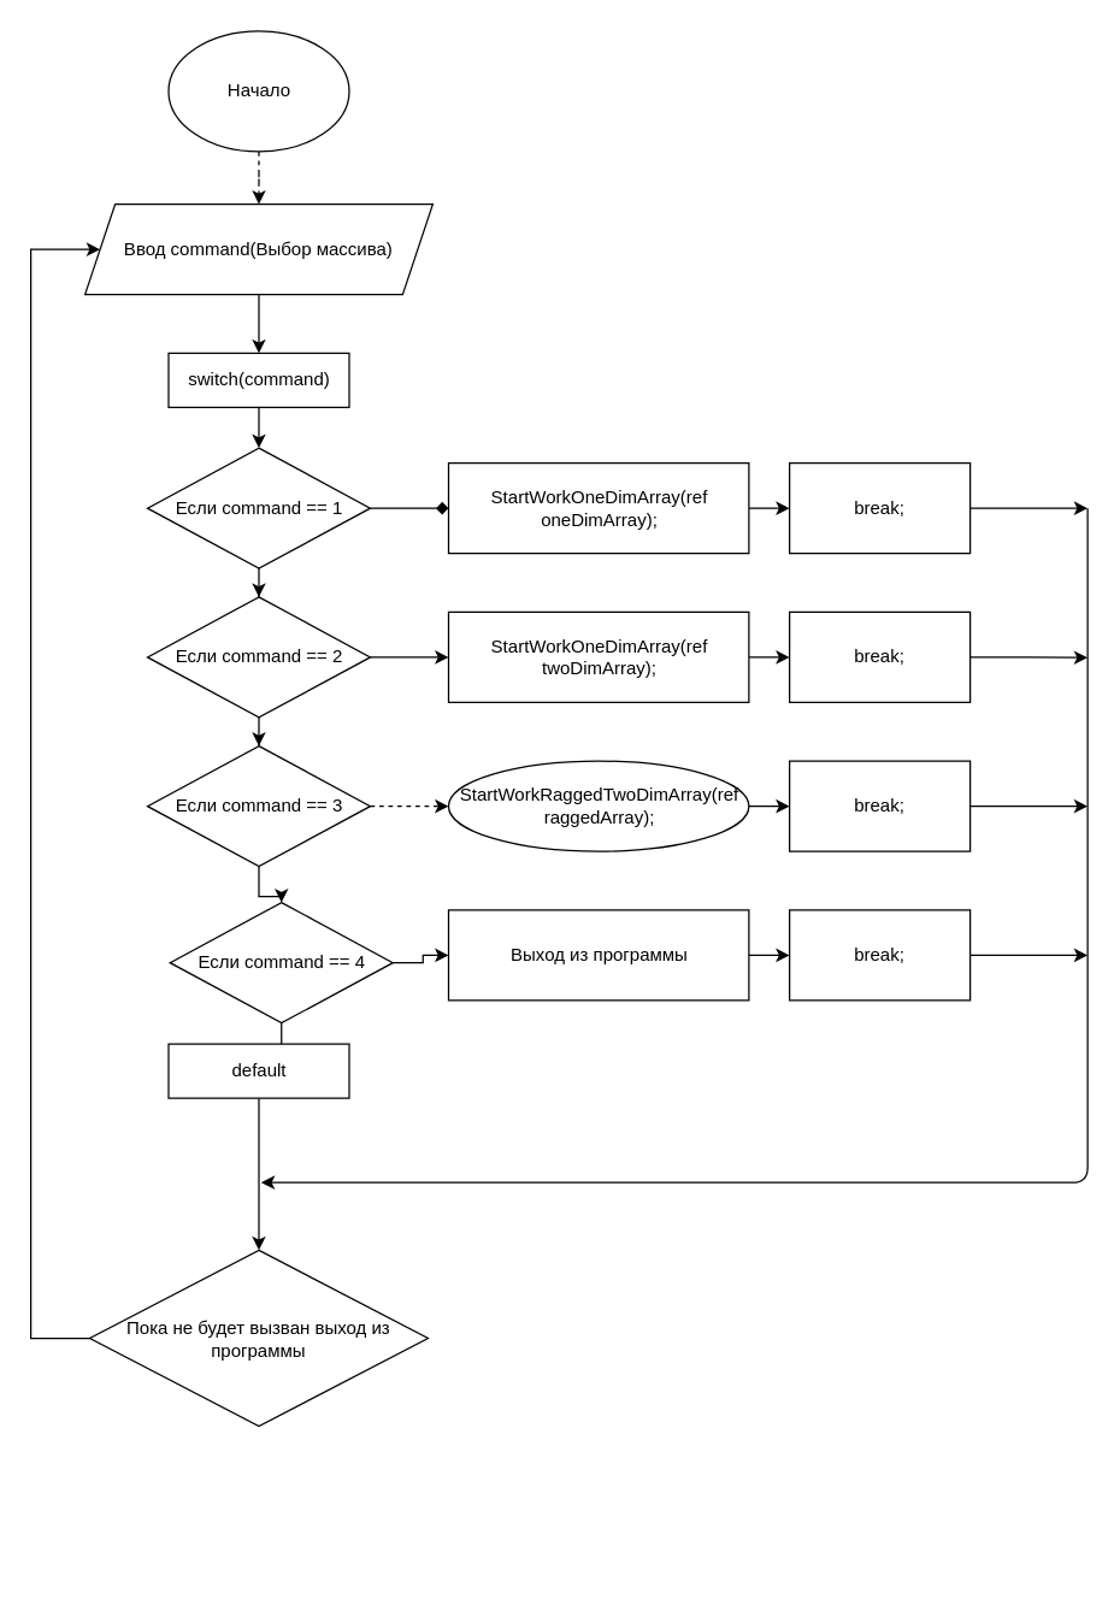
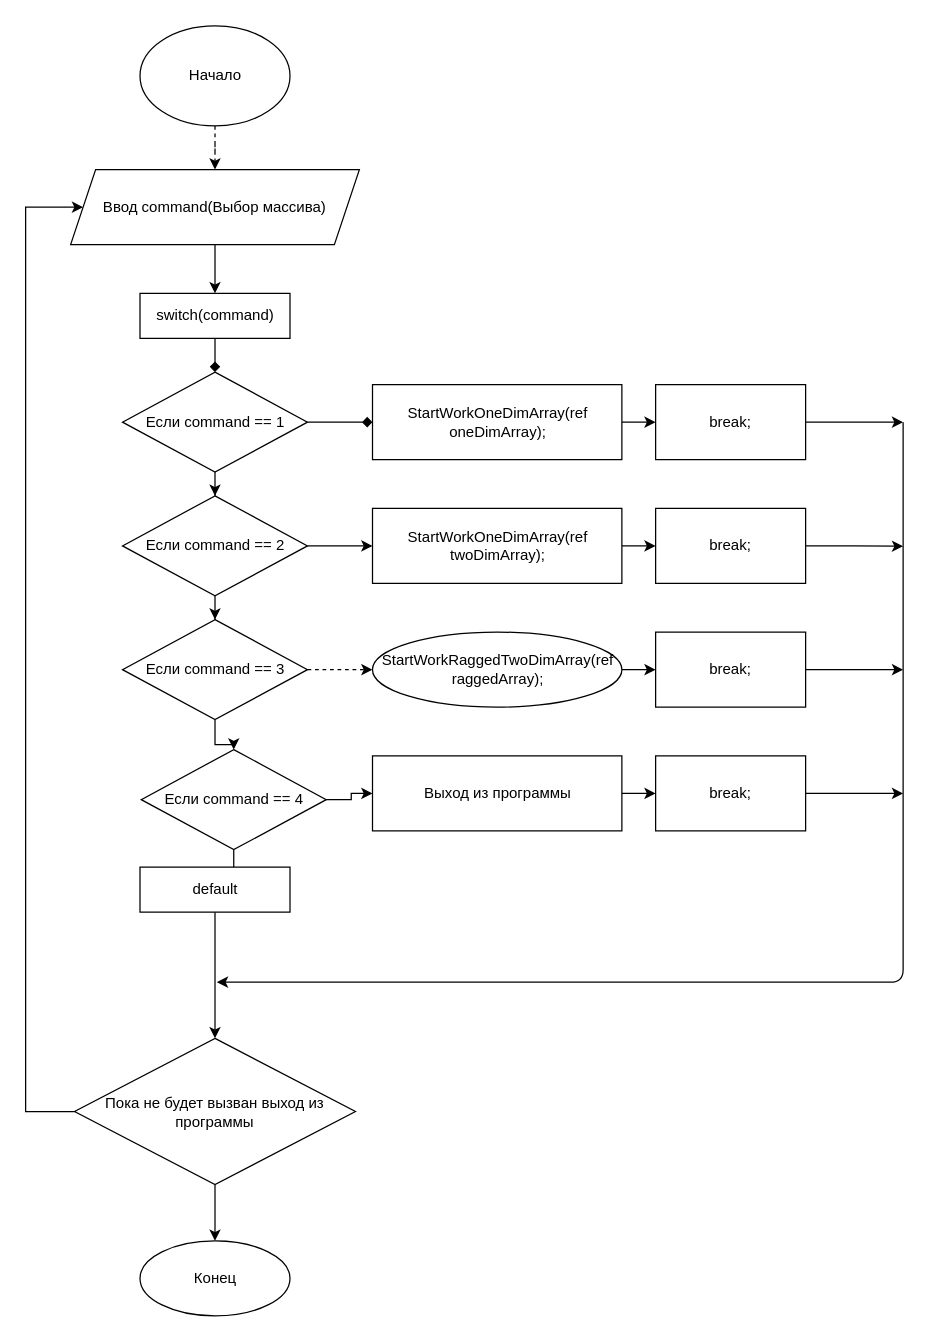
- <mxCell id="6" value="" style="edgeStyle=orthogonalEdgeStyle;rounded=0;orthogonalLoop=1;jettySize=auto;html=1;" edge="1" parent="1" source="7" target="10"><mxGeometry relative="1" as="geometry" /></mxCell>
+ <mxCell id="6" value="" style="edgeStyle=orthogonalEdgeStyle;rounded=0;orthogonalLoop=1;jettySize=auto;html=1;endArrow=diamond;" edge="1" parent="1" source="7" target="10"><mxGeometry relative="1" as="geometry" /></mxCell>
+ <mxCell id="40" value="" style="edgeStyle=orthogonalEdgeStyle;rounded=0;orthogonalLoop=1;jettySize=auto;html=1;" edge="1" parent="1" source="41" target="42"><mxGeometry relative="1" as="geometry" /></mxCell>
+ <mxCell id="42" value="Конец" style="ellipse;whiteSpace=wrap;html=1;" vertex="1" parent="1"><mxGeometry x="111.505" y="992" width="120" height="60" as="geometry" /></mxCell>
